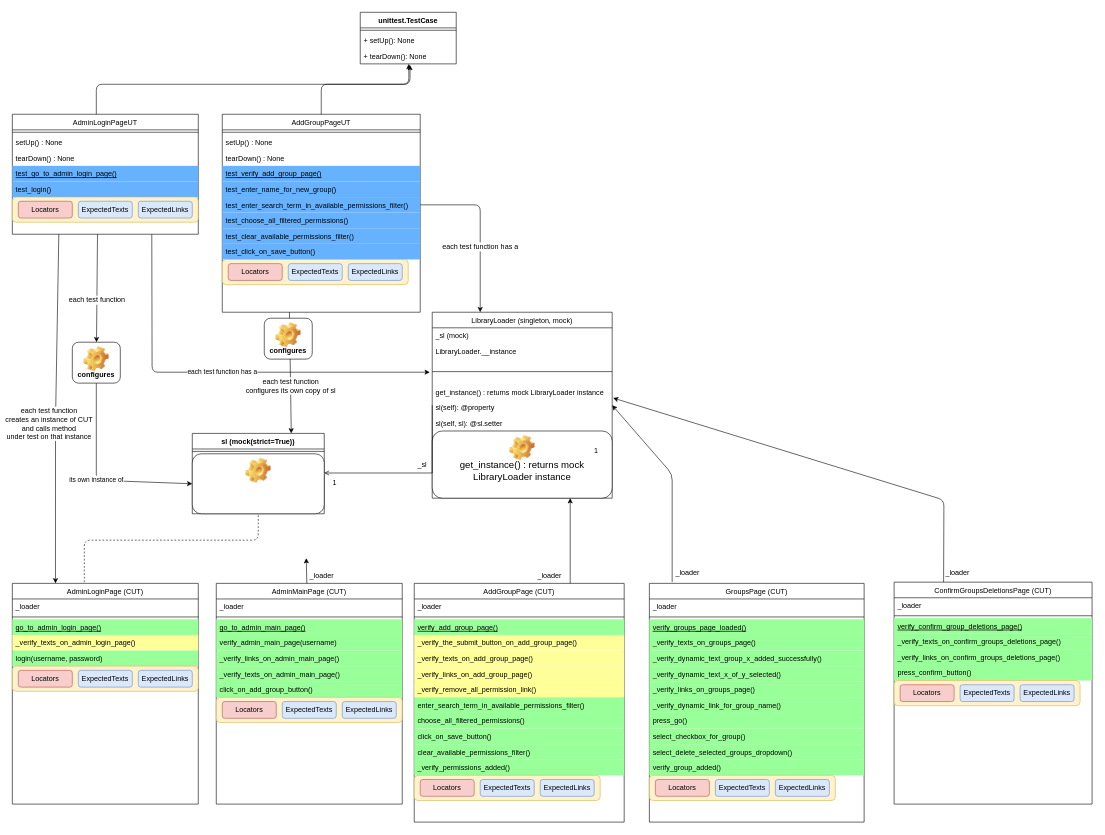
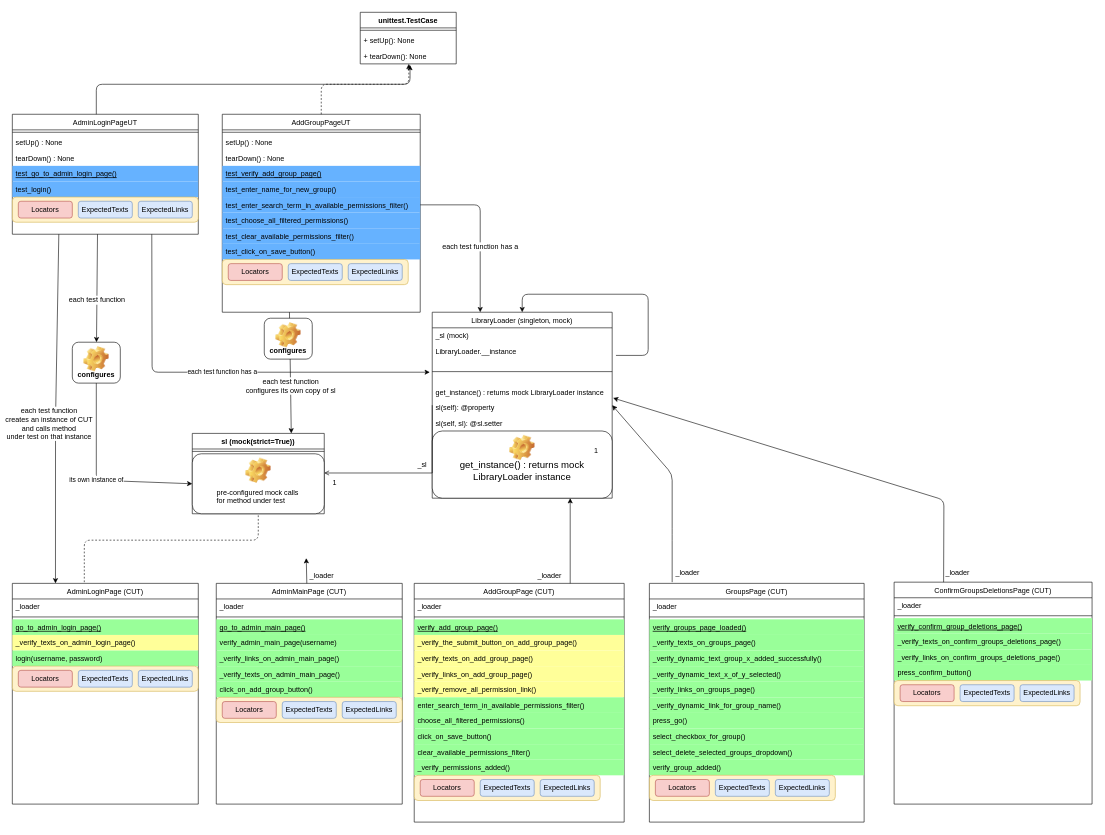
- <mxCell id="145" value="" style="endArrow=classic;html=1;entryX=0.506;entryY=1;entryDx=0;entryDy=0;entryPerimeter=0;exitX=0.5;exitY=0;exitDx=0;exitDy=0;" parent="1" source="127" target="119" edge="1"><mxGeometry width="50" height="50" relative="1" as="geometry"><mxPoint x="170" y="200" as="sourcePoint" /><mxPoint x="693.04" y="118.002" as="targetPoint" /><Array as="points"><mxPoint x="535" y="140" /><mxPoint x="681" y="140" /></Array></mxGeometry></mxCell>
+ <mxCell id="145" value="" style="endArrow=classic;html=1;entryX=0.506;entryY=1;entryDx=0;entryDy=0;entryPerimeter=0;exitX=0.5;exitY=0;exitDx=0;exitDy=0;dashed=1;" parent="1" source="127" target="119" edge="1"><mxGeometry width="50" height="50" relative="1" as="geometry"><mxPoint x="170" y="200" as="sourcePoint" /><mxPoint x="693.04" y="118.002" as="targetPoint" /><Array as="points"><mxPoint x="535" y="140" /><mxPoint x="681" y="140" /></Array></mxGeometry></mxCell>
+ <mxCell id="19" value="" style="endArrow=classic;html=1;exitX=1.021;exitY=0.769;exitDx=0;exitDy=0;exitPerimeter=0;entryX=0.5;entryY=0;entryDx=0;entryDy=0;" parent="13" source="15" target="13" edge="1"><mxGeometry width="50" height="50" relative="1" as="geometry"><mxPoint x="192" y="140" as="sourcePoint" /><mxPoint x="242" y="90" as="targetPoint" /><Array as="points"><mxPoint x="360" y="72" /><mxPoint x="360" y="-30" /><mxPoint x="150" y="-30" /></Array></mxGeometry></mxCell>
+ <mxCell id="111" value="pre-configured mock calls&#10;for method under test" style="text;strokeColor=none;fillColor=none;align=left;verticalAlign=top;spacingLeft=4;spacingRight=4;overflow=hidden;rotatable=0;points=[[0,0.5],[1,0.5]];portConstraint=eastwest;" parent="109" vertex="1"><mxGeometry x="35" y="51" width="150" height="38" as="geometry" /></mxCell>
